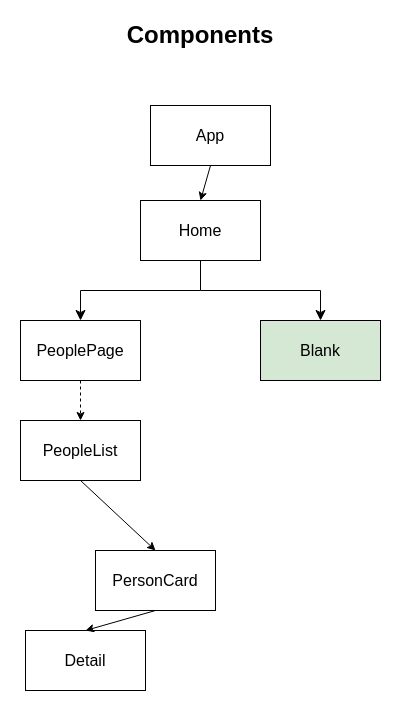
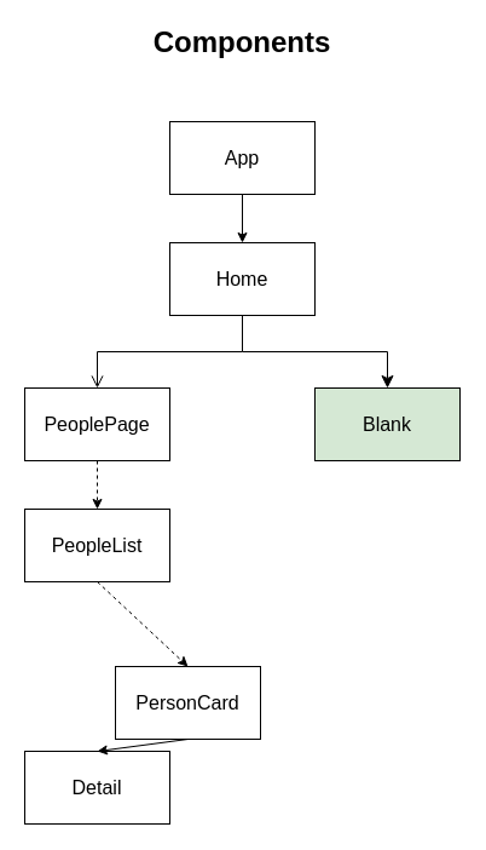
- <mxCell id="2" value="&lt;font style=&quot;font-size: 16px;&quot;&gt;App&lt;/font&gt;" style="rounded=0;whiteSpace=wrap;html=1;" vertex="1" parent="1"><mxGeometry x="150" y="105" width="120" height="60" as="geometry" /></mxCell>
+ <mxCell id="2" value="&lt;font style=&quot;font-size: 16px;&quot;&gt;App&lt;/font&gt;" style="rounded=0;whiteSpace=wrap;html=1;" vertex="1" parent="1"><mxGeometry x="140" y="100" width="120" height="60" as="geometry" /></mxCell>
- <mxCell id="10" value="" style="edgeStyle=elbowEdgeStyle;elbow=horizontal;endArrow=classic;html=1;curved=0;rounded=0;endSize=8;startSize=8;exitX=0.5;exitY=1;exitDx=0;exitDy=0;entryX=0.5;entryY=0;entryDx=0;entryDy=0;" edge="1" parent="1" source="3" target="4"><mxGeometry width="50" height="50" relative="1" as="geometry"><mxPoint x="180" y="450" as="sourcePoint" /><mxPoint x="230" y="400" as="targetPoint" /></mxGeometry></mxCell>
+ <mxCell id="10" value="" style="edgeStyle=elbowEdgeStyle;elbow=horizontal;endArrow=open;html=1;curved=0;rounded=0;endSize=8;startSize=8;exitX=0.5;exitY=1;exitDx=0;exitDy=0;entryX=0.5;entryY=0;entryDx=0;entryDy=0;" edge="1" parent="1" source="3" target="4"><mxGeometry width="50" height="50" relative="1" as="geometry"><mxPoint x="180" y="450" as="sourcePoint" /><mxPoint x="230" y="400" as="targetPoint" /></mxGeometry></mxCell>
- <mxCell id="13" value="" style="endArrow=classic;html=1;rounded=0;exitX=0.5;exitY=1;exitDx=0;exitDy=0;entryX=0.5;entryY=0;entryDx=0;entryDy=0;" edge="1" parent="1" source="6" target="7"><mxGeometry width="50" height="50" relative="1" as="geometry"><mxPoint x="90" y="390" as="sourcePoint" /><mxPoint x="90" y="430" as="targetPoint" /></mxGeometry></mxCell>
+ <mxCell id="13" value="" style="endArrow=classic;html=1;rounded=0;exitX=0.5;exitY=1;exitDx=0;exitDy=0;entryX=0.5;entryY=0;entryDx=0;entryDy=0;dashed=1;" edge="1" parent="1" source="6" target="7"><mxGeometry width="50" height="50" relative="1" as="geometry"><mxPoint x="90" y="390" as="sourcePoint" /><mxPoint x="90" y="430" as="targetPoint" /></mxGeometry></mxCell>
- <mxCell id="8" value="&lt;font style=&quot;font-size: 16px;&quot;&gt;Detail&lt;/font&gt;" style="rounded=0;whiteSpace=wrap;html=1;" vertex="1" parent="1"><mxGeometry x="25" y="630" width="120" height="60" as="geometry" /></mxCell>
+ <mxCell id="8" value="&lt;font style=&quot;font-size: 16px;&quot;&gt;Detail&lt;/font&gt;" style="rounded=0;whiteSpace=wrap;html=1;" vertex="1" parent="1"><mxGeometry x="20" y="620" width="120" height="60" as="geometry" /></mxCell>
